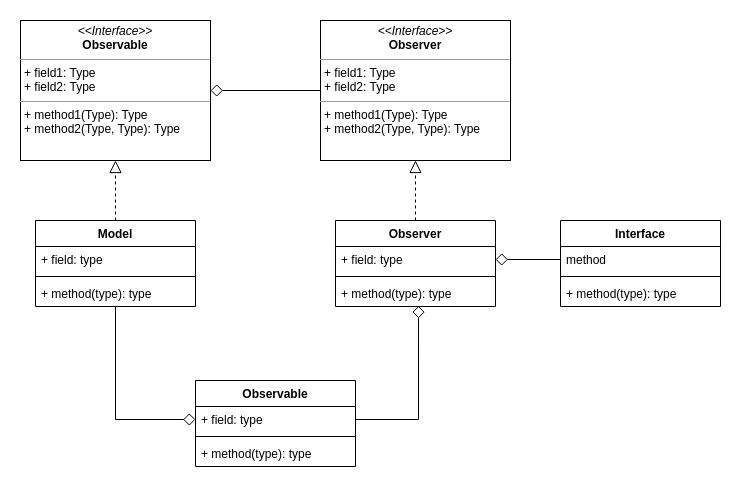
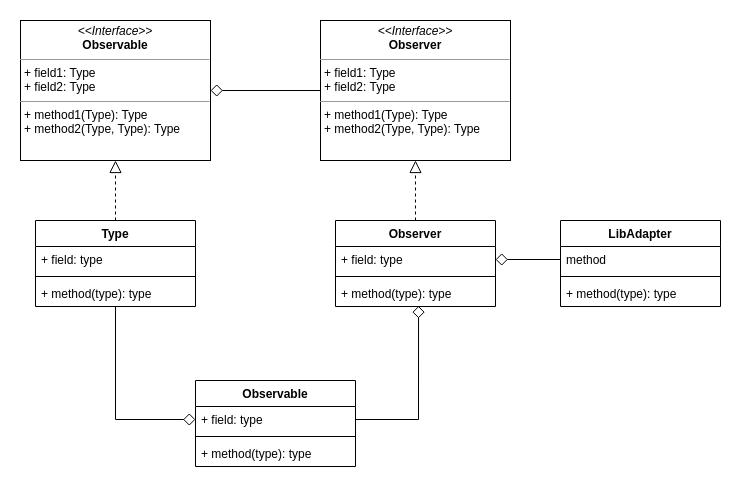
- <mxCell id="7" value="Model" style="swimlane;fontStyle=1;align=center;verticalAlign=top;childLayout=stackLayout;horizontal=1;startSize=26;horizontalStack=0;resizeParent=1;resizeParentMax=0;resizeLast=0;collapsible=1;marginBottom=0;" parent="1" vertex="1"><mxGeometry x="35" y="220" width="160" height="86" as="geometry" /></mxCell>
+ <mxCell id="7" value="Type" style="swimlane;fontStyle=1;align=center;verticalAlign=top;childLayout=stackLayout;horizontal=1;startSize=26;horizontalStack=0;resizeParent=1;resizeParentMax=0;resizeLast=0;collapsible=1;marginBottom=0;" parent="1" vertex="1"><mxGeometry x="35" y="220" width="160" height="86" as="geometry" /></mxCell>
- <mxCell id="16" value="Interface" style="swimlane;fontStyle=1;align=center;verticalAlign=top;childLayout=stackLayout;horizontal=1;startSize=26;horizontalStack=0;resizeParent=1;resizeParentMax=0;resizeLast=0;collapsible=1;marginBottom=0;" parent="1" vertex="1"><mxGeometry x="560" y="220" width="160" height="86" as="geometry" /></mxCell>
+ <mxCell id="16" value="LibAdapter" style="swimlane;fontStyle=1;align=center;verticalAlign=top;childLayout=stackLayout;horizontal=1;startSize=26;horizontalStack=0;resizeParent=1;resizeParentMax=0;resizeLast=0;collapsible=1;marginBottom=0;" parent="1" vertex="1"><mxGeometry x="560" y="220" width="160" height="86" as="geometry" /></mxCell>
